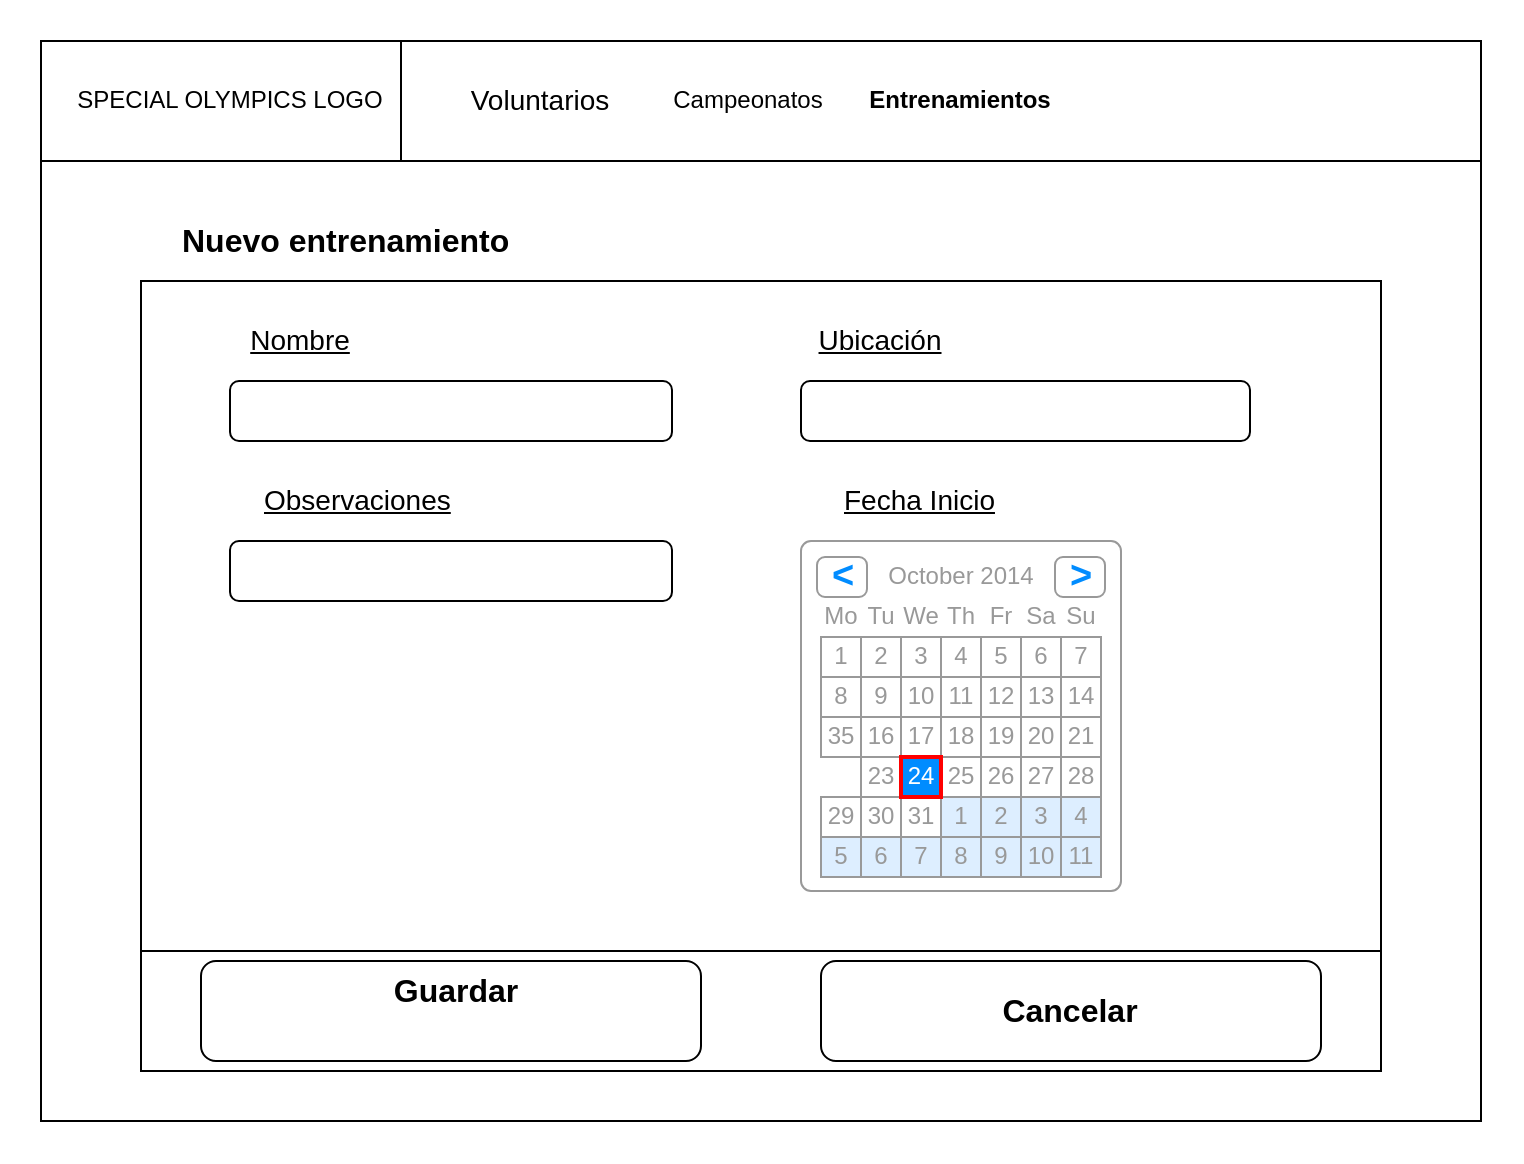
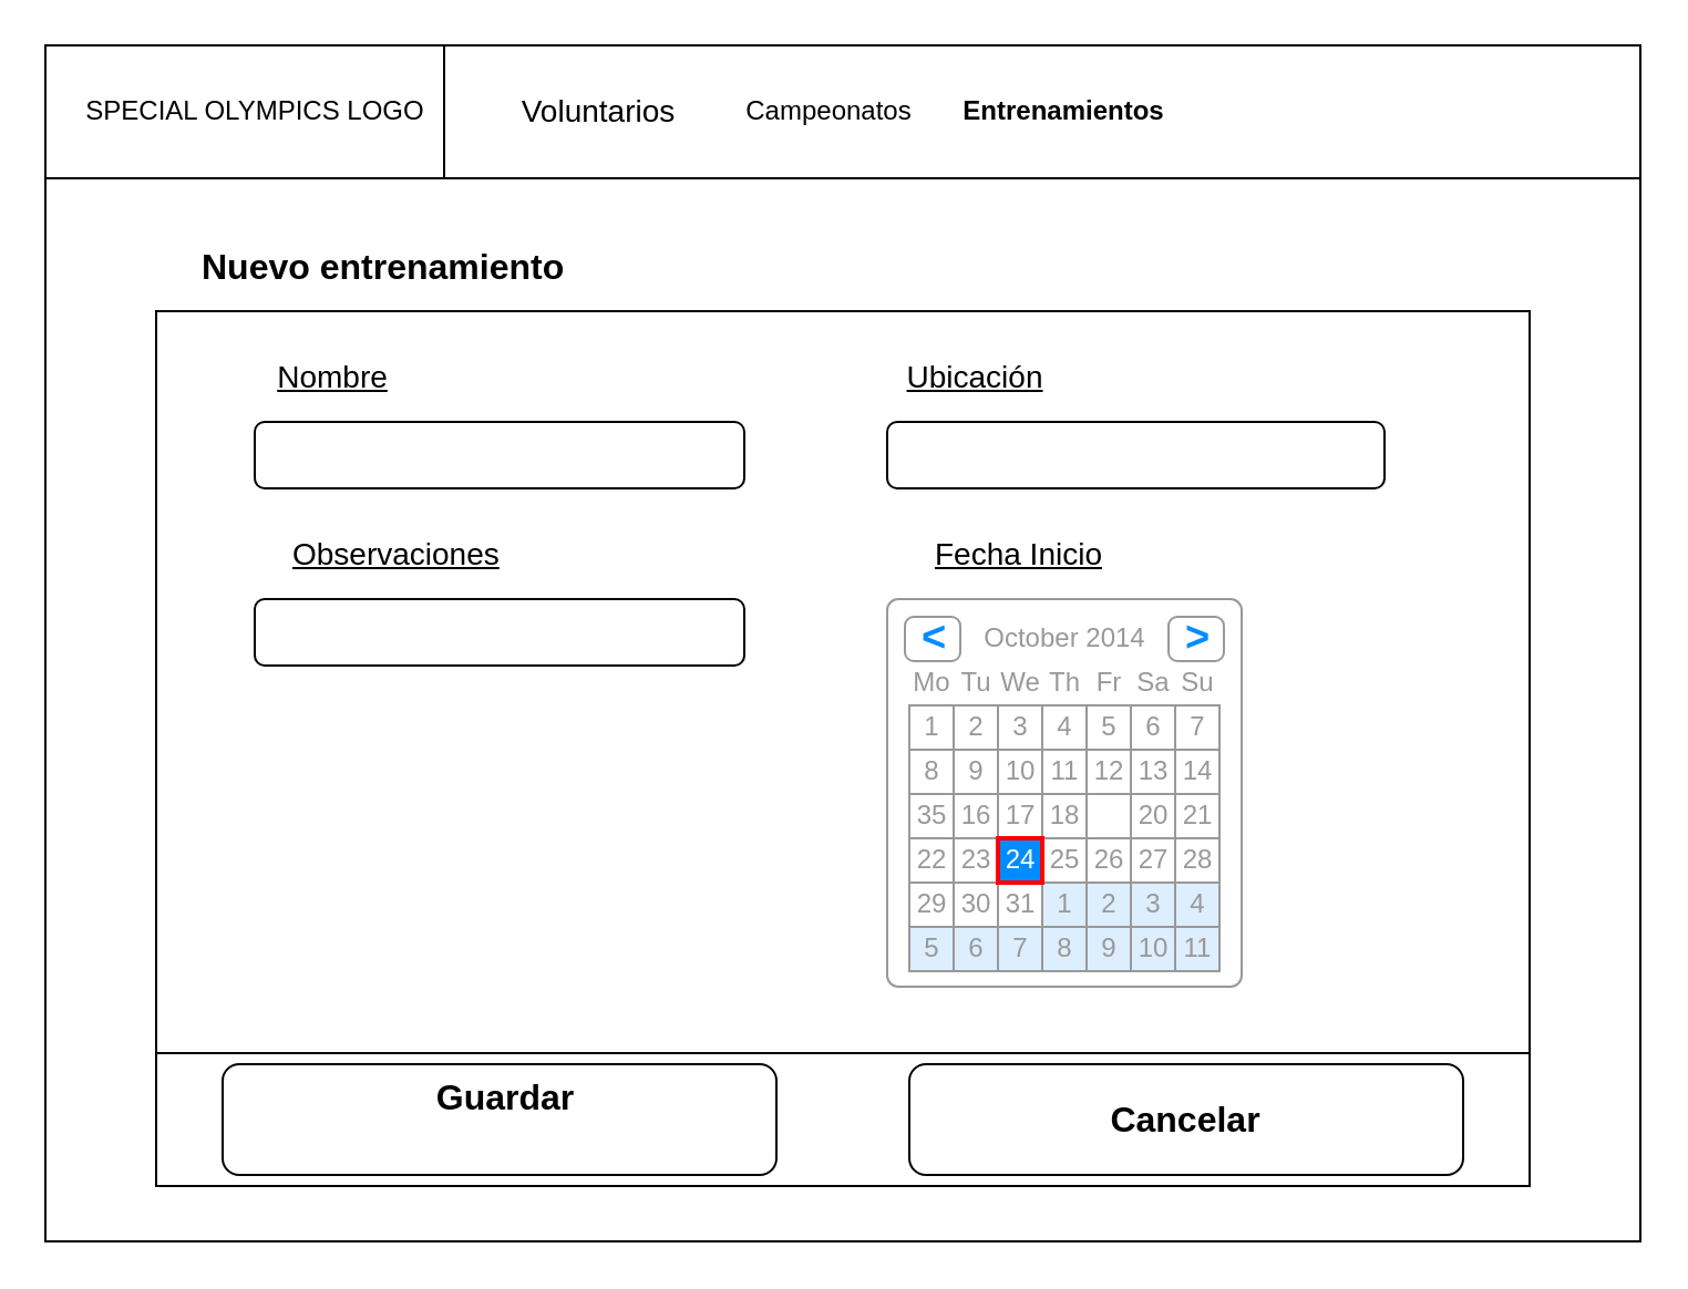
- <mxCell id="46" value="19" style="strokeWidth=1;shadow=0;dashed=0;align=center;html=1;shape=mxgraph.mockup.forms.rrect;rSize=0;strokeColor=#999999;fontColor=#999999;" parent="17" vertex="1"><mxGeometry x="90" y="88" width="20" height="20" as="geometry" /></mxCell>
+ <mxCell id="49" value="22" style="strokeWidth=1;shadow=0;dashed=0;align=center;html=1;shape=mxgraph.mockup.forms.rrect;rSize=0;strokeColor=#999999;fontColor=#999999;" parent="17" vertex="1"><mxGeometry x="10" y="108" width="20" height="20" as="geometry" /></mxCell>
